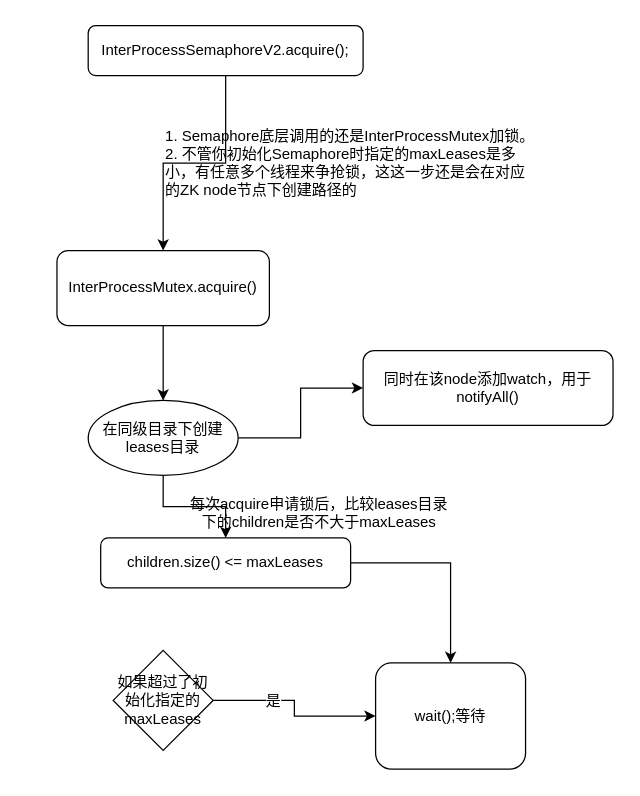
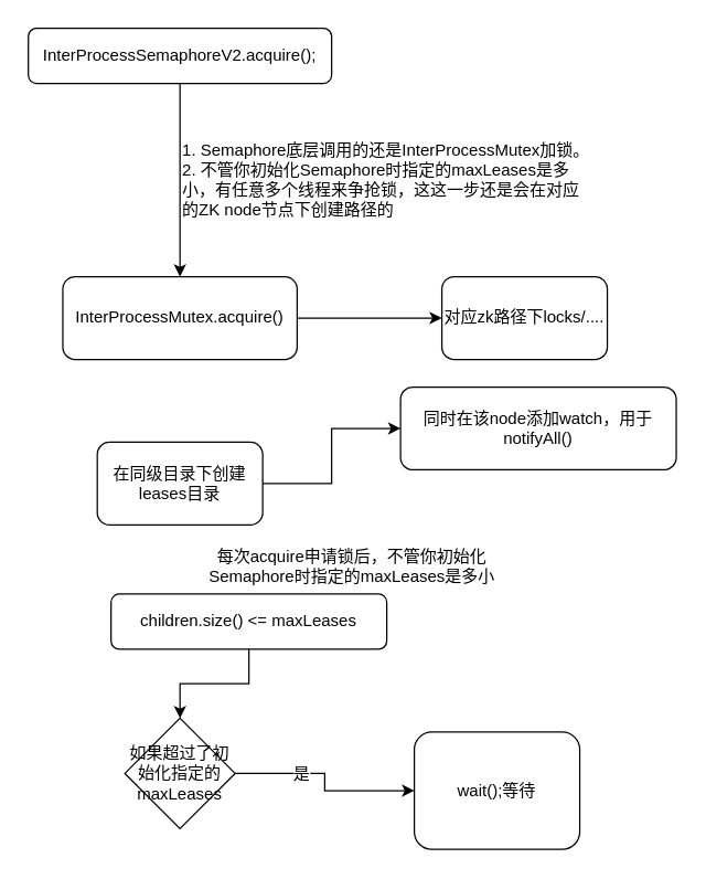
- <mxCell id="3" value="InterProcessSemaphoreV2&lt;span&gt;.acquire();&lt;/span&gt;" style="rounded=1;whiteSpace=wrap;html=1;align=center;" vertex="1" parent="1"><mxGeometry x="70" y="20" width="220" height="40" as="geometry" /></mxCell>
+ <mxCell id="3" value="InterProcessSemaphoreV2&lt;span&gt;.acquire();&lt;/span&gt;" style="rounded=1;whiteSpace=wrap;html=1;align=center;" vertex="1" parent="1"><mxGeometry x="20" y="20" width="220" height="40" as="geometry" /></mxCell>
+ <mxCell id="4" style="edgeStyle=orthogonalEdgeStyle;rounded=0;orthogonalLoop=1;jettySize=auto;html=1;entryX=0;entryY=0.5;entryDx=0;entryDy=0;" edge="1" parent="1" source="6" target="8"><mxGeometry relative="1" as="geometry" /></mxCell>
+ <mxCell id="8" value="对应zk路径下locks/...." style="rounded=1;whiteSpace=wrap;html=1;align=center;" vertex="1" parent="1"><mxGeometry x="320" y="200" width="120" height="60" as="geometry" /></mxCell>
- <mxCell id="5" style="edgeStyle=orthogonalEdgeStyle;rounded=0;orthogonalLoop=1;jettySize=auto;html=1;entryX=0.5;entryY=0;entryDx=0;entryDy=0;" edge="1" parent="1" source="6" target="11"><mxGeometry relative="1" as="geometry" /></mxCell>
- <mxCell id="11" value="在同级目录下创建leases目录" style="ellipse;whiteSpace=wrap;html=1;align=center;" vertex="1" parent="1"><mxGeometry x="70" y="320" width="120" height="60" as="geometry" /></mxCell>
+ <mxCell id="11" value="在同级目录下创建leases目录" style="rounded=1;whiteSpace=wrap;html=1;align=center;" vertex="1" parent="1"><mxGeometry x="70" y="320" width="120" height="60" as="geometry" /></mxCell>
- <mxCell id="9" style="edgeStyle=orthogonalEdgeStyle;rounded=0;orthogonalLoop=1;jettySize=auto;html=1;entryX=0.5;entryY=0;entryDx=0;entryDy=0;" edge="1" parent="1" source="11" target="13"><mxGeometry relative="1" as="geometry" /></mxCell>
- <mxCell id="14" value="每次acquire申请锁后，比较leases目录下的children是否不大于maxLeases" style="text;html=1;strokeColor=none;fillColor=none;align=center;verticalAlign=middle;whiteSpace=wrap;rounded=0;" vertex="1" parent="1"><mxGeometry x="150" y="400" width="210" height="20" as="geometry" /></mxCell>
+ <mxCell id="14" value="每次acquire申请锁后，不管你初始化Semaphore时指定的maxLeases是多小" style="text;html=1;strokeColor=none;fillColor=none;align=center;verticalAlign=middle;whiteSpace=wrap;rounded=0;" vertex="1" parent="1"><mxGeometry x="150" y="400" width="210" height="20" as="geometry" /></mxCell>
- <mxCell id="12" style="edgeStyle=orthogonalEdgeStyle;rounded=0;orthogonalLoop=1;jettySize=auto;html=1;" edge="1" parent="1" source="13" target="18"><mxGeometry relative="1" as="geometry" /></mxCell>
+ <mxCell id="12" style="edgeStyle=orthogonalEdgeStyle;rounded=0;orthogonalLoop=1;jettySize=auto;html=1;entryX=0.5;entryY=0;entryDx=0;entryDy=0;" edge="1" parent="1" source="13" target="17"><mxGeometry relative="1" as="geometry" /></mxCell>
